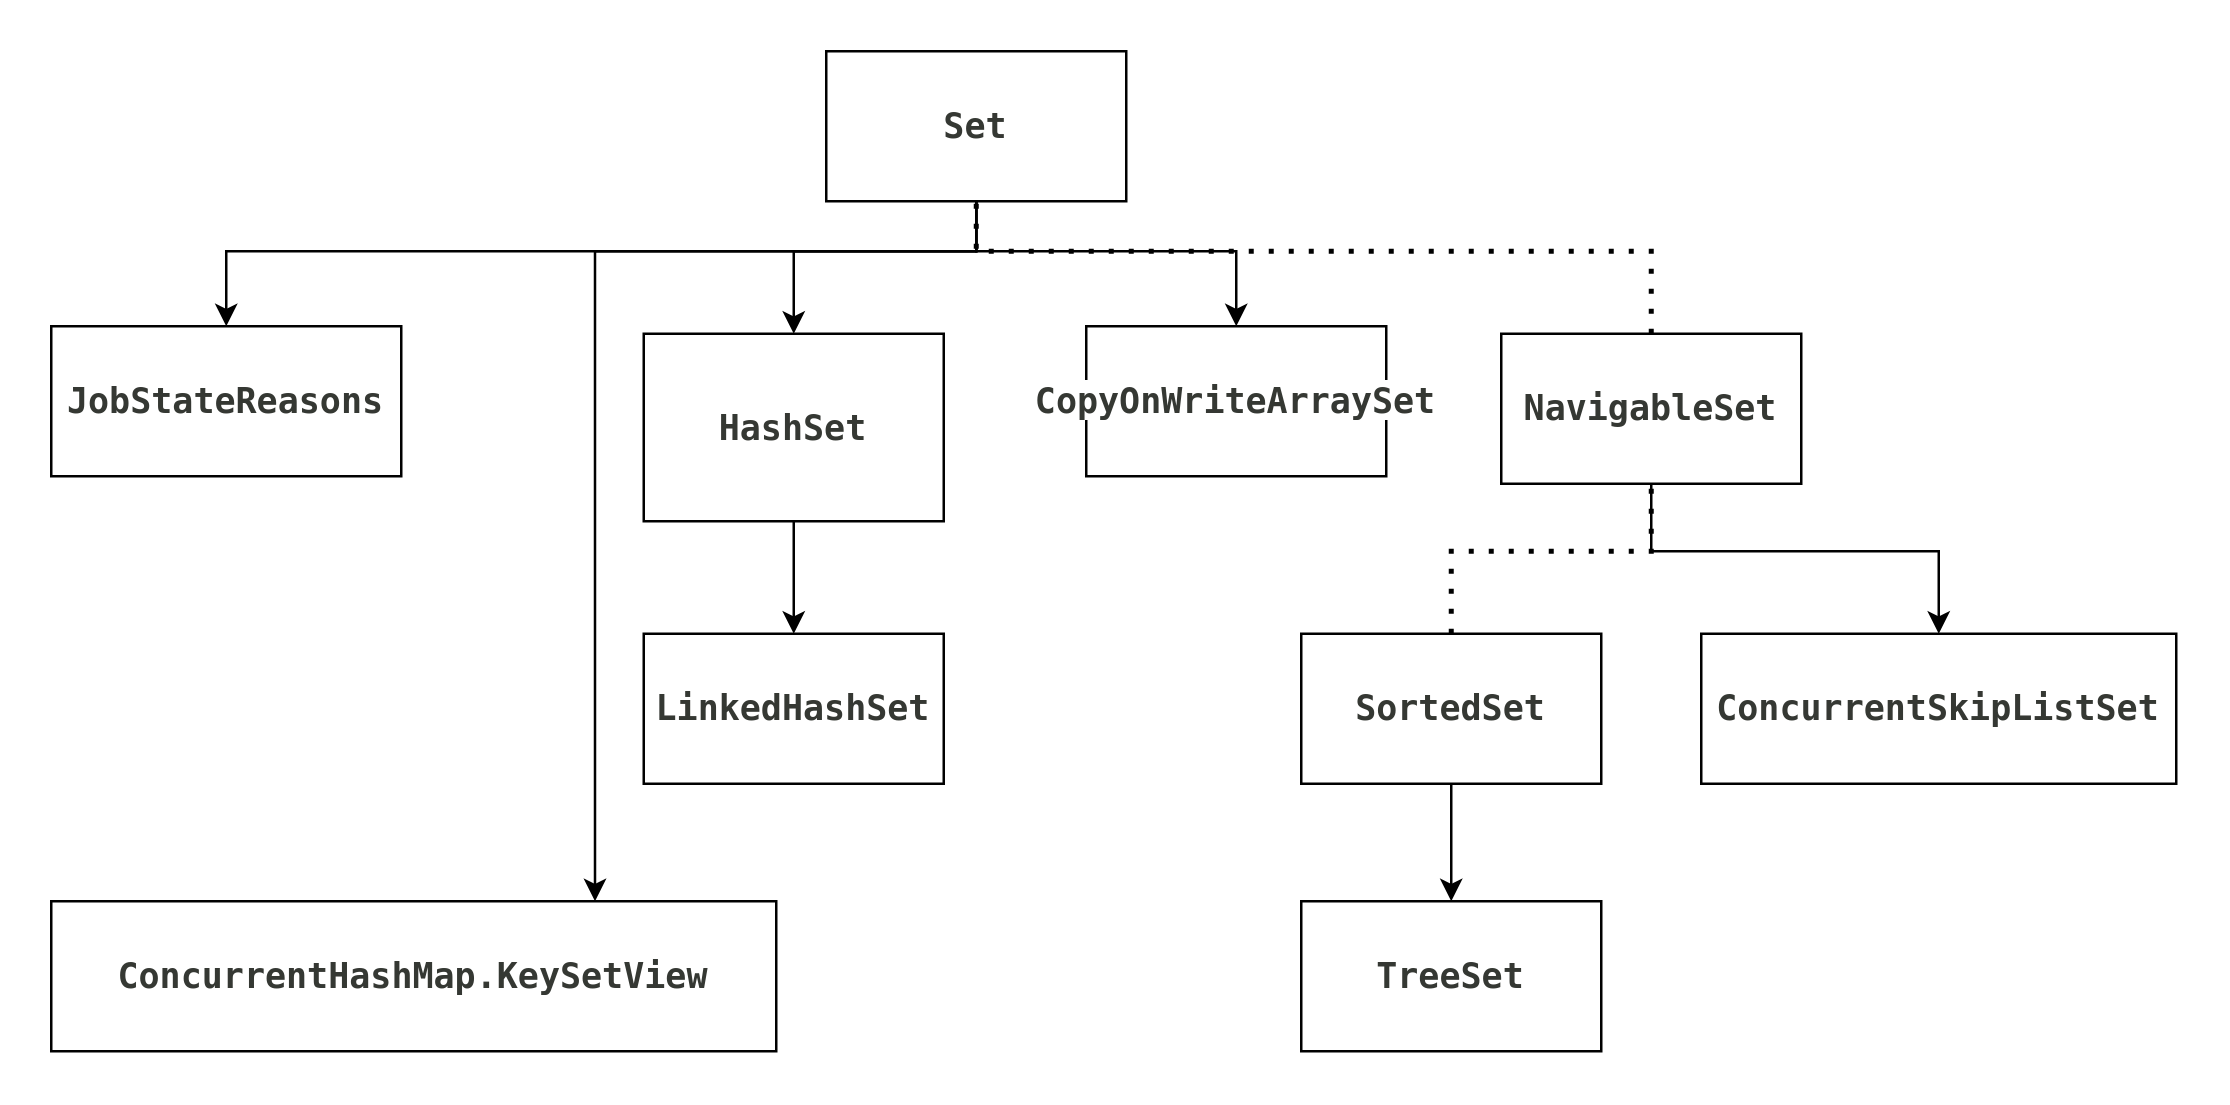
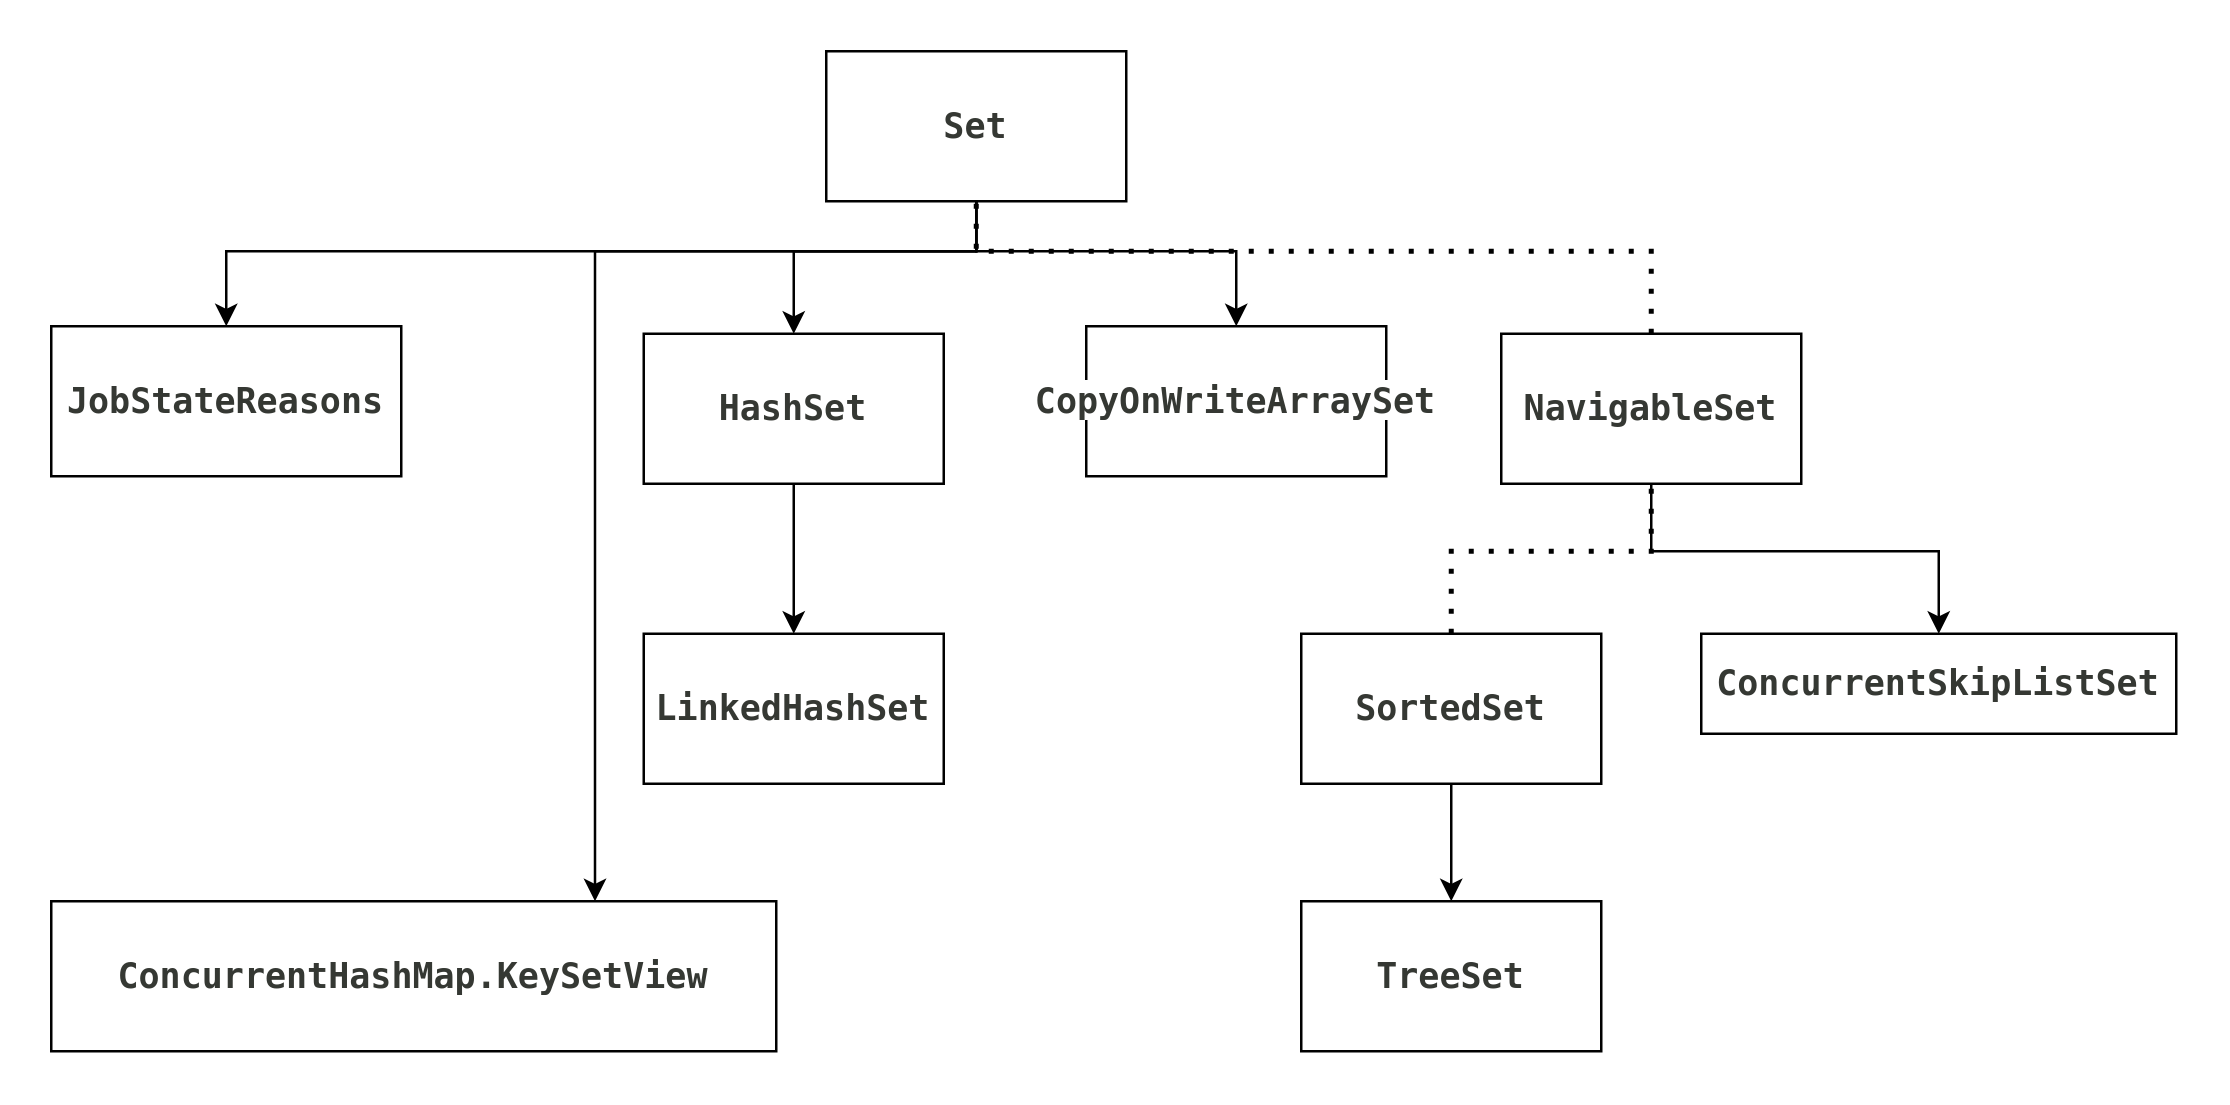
- <mxCell id="11" value="&lt;font color=&quot;#353833&quot; face=&quot;dejavu sans mono, monospace&quot;&gt;&lt;span style=&quot;font-size: 14px ; background-color: rgb(255 , 255 , 255)&quot;&gt;&lt;b&gt;HashSet&lt;br&gt;&lt;/b&gt;&lt;/span&gt;&lt;/font&gt;" style="rounded=0;whiteSpace=wrap;html=1;" vertex="1" parent="1"><mxGeometry x="257" y="133" width="120" height="75" as="geometry" /></mxCell>
+ <mxCell id="11" value="&lt;font color=&quot;#353833&quot; face=&quot;dejavu sans mono, monospace&quot;&gt;&lt;span style=&quot;font-size: 14px ; background-color: rgb(255 , 255 , 255)&quot;&gt;&lt;b&gt;HashSet&lt;br&gt;&lt;/b&gt;&lt;/span&gt;&lt;/font&gt;" style="rounded=0;whiteSpace=wrap;html=1;" vertex="1" parent="1"><mxGeometry x="257" y="133" width="120" height="60" as="geometry" /></mxCell>
- <mxCell id="8" value="&lt;font color=&quot;#353833&quot; face=&quot;dejavu sans mono, monospace&quot;&gt;&lt;span style=&quot;font-size: 14px ; background-color: rgb(255 , 255 , 255)&quot;&gt;&lt;b&gt;ConcurrentSkipListSet&lt;br&gt;&lt;/b&gt;&lt;/span&gt;&lt;/font&gt;" style="rounded=0;whiteSpace=wrap;html=1;" vertex="1" parent="1"><mxGeometry x="680" y="253" width="190" height="60" as="geometry" /></mxCell>
+ <mxCell id="8" value="&lt;font color=&quot;#353833&quot; face=&quot;dejavu sans mono, monospace&quot;&gt;&lt;span style=&quot;font-size: 14px ; background-color: rgb(255 , 255 , 255)&quot;&gt;&lt;b&gt;ConcurrentSkipListSet&lt;br&gt;&lt;/b&gt;&lt;/span&gt;&lt;/font&gt;" style="rounded=0;whiteSpace=wrap;html=1;" vertex="1" parent="1"><mxGeometry x="680" y="253" width="190" height="40" as="geometry" /></mxCell>
